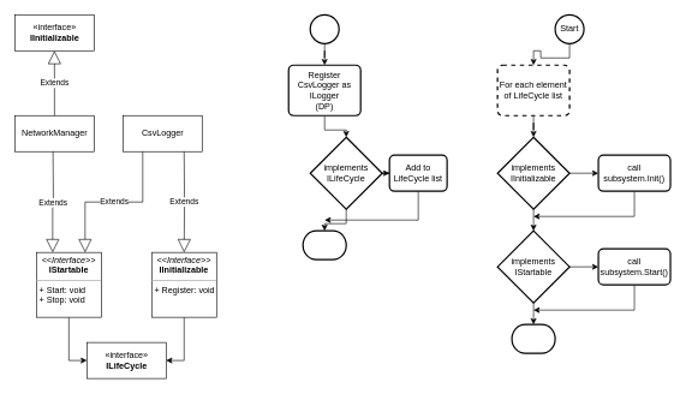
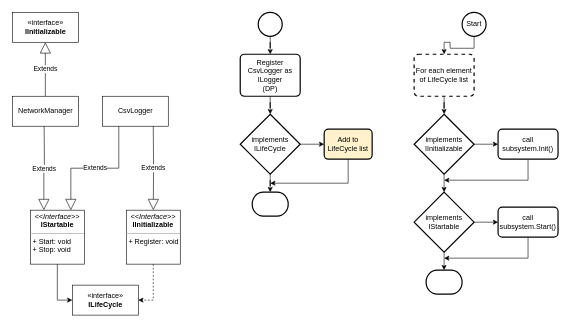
- <mxCell id="19" value="implements&lt;br&gt;ILifeCycle" style="strokeWidth=2;html=1;shape=mxgraph.flowchart.decision;whiteSpace=wrap;" parent="1" vertex="1"><mxGeometry x="430" y="190" width="100" height="100" as="geometry" /></mxCell>
+ <mxCell id="19" value="implements&lt;br&gt;ILifeCycle" style="strokeWidth=2;html=1;shape=mxgraph.flowchart.decision;whiteSpace=wrap;" parent="1" vertex="1"><mxGeometry x="400" y="190" width="100" height="100" as="geometry" /></mxCell>
- <mxCell id="22" value="Add to LifeCycle list" style="rounded=1;whiteSpace=wrap;html=1;absoluteArcSize=1;arcSize=14;strokeWidth=2;" parent="1" vertex="1"><mxGeometry x="540" y="215" width="80" height="50" as="geometry" /></mxCell>
+ <mxCell id="22" value="Add to LifeCycle list" style="rounded=1;whiteSpace=wrap;html=1;absoluteArcSize=1;arcSize=14;strokeWidth=2;fillColor=#fff2cc;" parent="1" vertex="1"><mxGeometry x="540" y="215" width="80" height="50" as="geometry" /></mxCell>
- <mxCell id="4" style="edgeStyle=orthogonalEdgeStyle;rounded=0;orthogonalLoop=1;jettySize=auto;html=1;entryX=1;entryY=0.5;entryDx=0;entryDy=0;" parent="1" source="5" target="20" edge="1"><mxGeometry relative="1" as="geometry" /></mxCell>
+ <mxCell id="4" style="edgeStyle=orthogonalEdgeStyle;rounded=0;orthogonalLoop=1;jettySize=auto;html=1;entryX=1;entryY=0.5;entryDx=0;entryDy=0;dashed=1;" parent="1" source="5" target="20" edge="1"><mxGeometry relative="1" as="geometry" /></mxCell>
